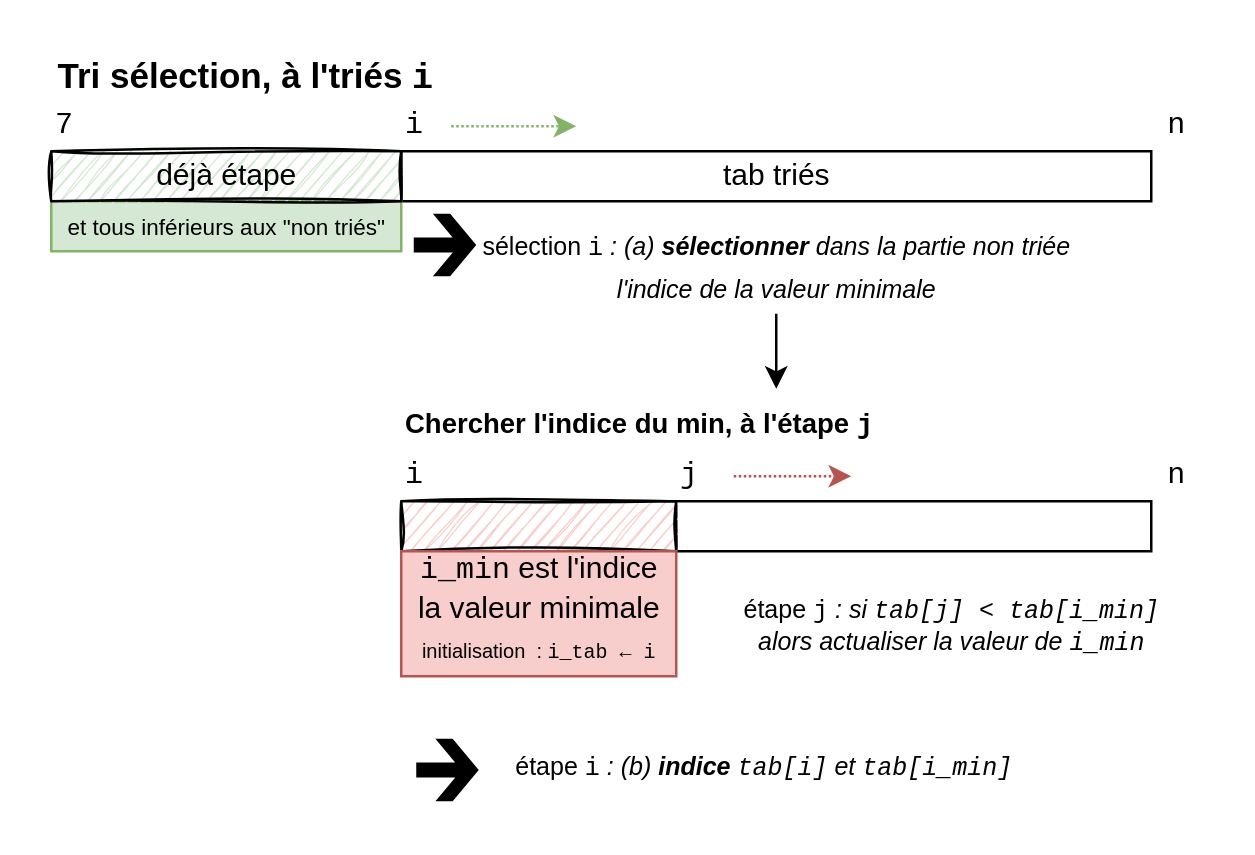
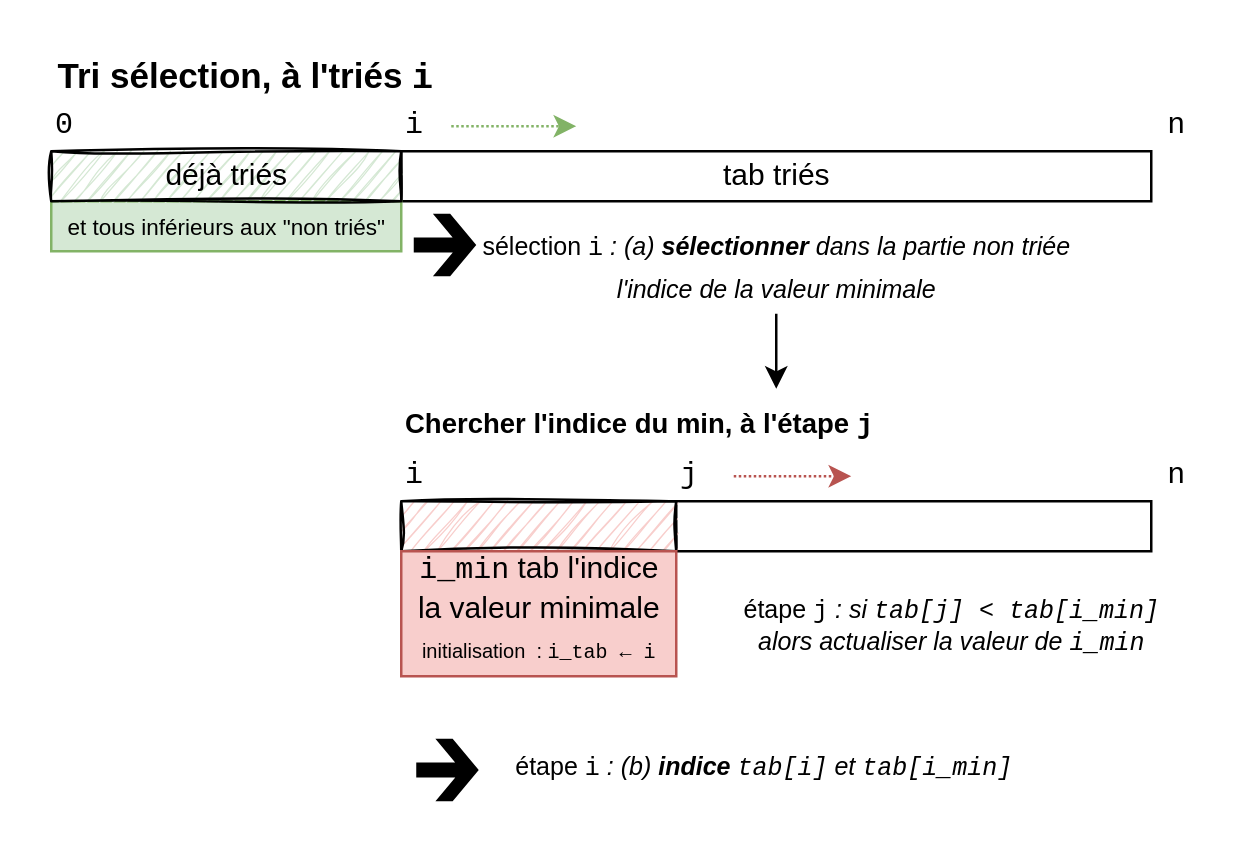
- <mxCell id="3" value="7" style="text;html=1;align=left;verticalAlign=middle;resizable=0;points=[];autosize=1;strokeColor=none;fillColor=none;fontFamily=Courier New;" parent="1" vertex="1"><mxGeometry x="20" y="40" width="20" height="20" as="geometry" /></mxCell>
+ <mxCell id="3" value="0" style="text;html=1;align=left;verticalAlign=middle;resizable=0;points=[];autosize=1;strokeColor=none;fillColor=none;fontFamily=Courier New;" parent="1" vertex="1"><mxGeometry x="20" y="40" width="20" height="20" as="geometry" /></mxCell>
- <mxCell id="22" value="&lt;font face=&quot;Helvetica&quot;&gt;déjà étape&lt;/font&gt;" style="text;html=1;align=center;verticalAlign=middle;resizable=0;points=[];autosize=1;strokeColor=none;fillColor=none;fontFamily=Courier New;" parent="1" vertex="1"><mxGeometry x="60" y="60" width="60" height="20" as="geometry" /></mxCell>
+ <mxCell id="22" value="&lt;font face=&quot;Helvetica&quot;&gt;déjà triés&lt;/font&gt;" style="text;html=1;align=center;verticalAlign=middle;resizable=0;points=[];autosize=1;strokeColor=none;fillColor=none;fontFamily=Courier New;" parent="1" vertex="1"><mxGeometry x="60" y="60" width="60" height="20" as="geometry" /></mxCell>
- <mxCell id="24" value="i_min&lt;font face=&quot;Helvetica&quot;&gt; est l'indice&lt;br&gt;la valeur minimale&lt;/font&gt;" style="text;html=1;align=center;verticalAlign=middle;resizable=0;points=[];autosize=1;fontFamily=Courier New;" parent="23" vertex="1"><mxGeometry width="110" height="30" as="geometry" /></mxCell>
+ <mxCell id="24" value="i_min&lt;font face=&quot;Helvetica&quot;&gt; tab l'indice&lt;br&gt;la valeur minimale&lt;/font&gt;" style="text;html=1;align=center;verticalAlign=middle;resizable=0;points=[];autosize=1;fontFamily=Courier New;" parent="23" vertex="1"><mxGeometry width="110" height="30" as="geometry" /></mxCell>
